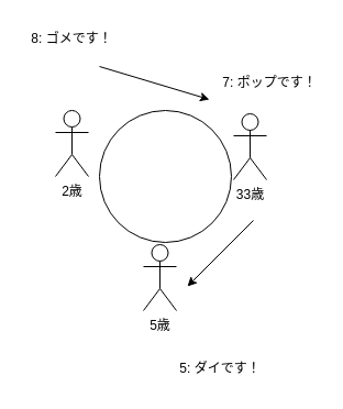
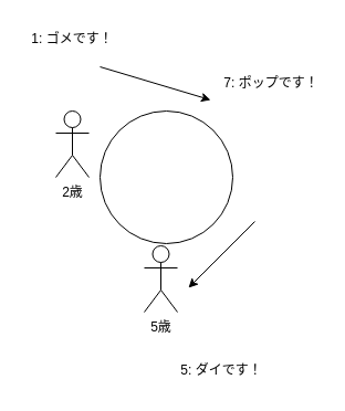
- <mxCell id="7" value="8: ゴメです！" style="text;html=1;strokeColor=none;fillColor=none;align=center;verticalAlign=middle;whiteSpace=wrap;rounded=0;" vertex="1" parent="1"><mxGeometry x="20" y="20" width="90" height="30" as="geometry" /></mxCell>
+ <mxCell id="7" value="1: ゴメです！" style="text;html=1;strokeColor=none;fillColor=none;align=center;verticalAlign=middle;whiteSpace=wrap;rounded=0;" vertex="1" parent="1"><mxGeometry x="20" y="20" width="90" height="30" as="geometry" /></mxCell>
- <mxCell id="3" value="33歳" style="shape=umlActor;verticalLabelPosition=bottom;verticalAlign=top;html=1;outlineConnect=0;" vertex="1" parent="1"><mxGeometry x="212" y="103" width="30" height="60" as="geometry" /></mxCell>
